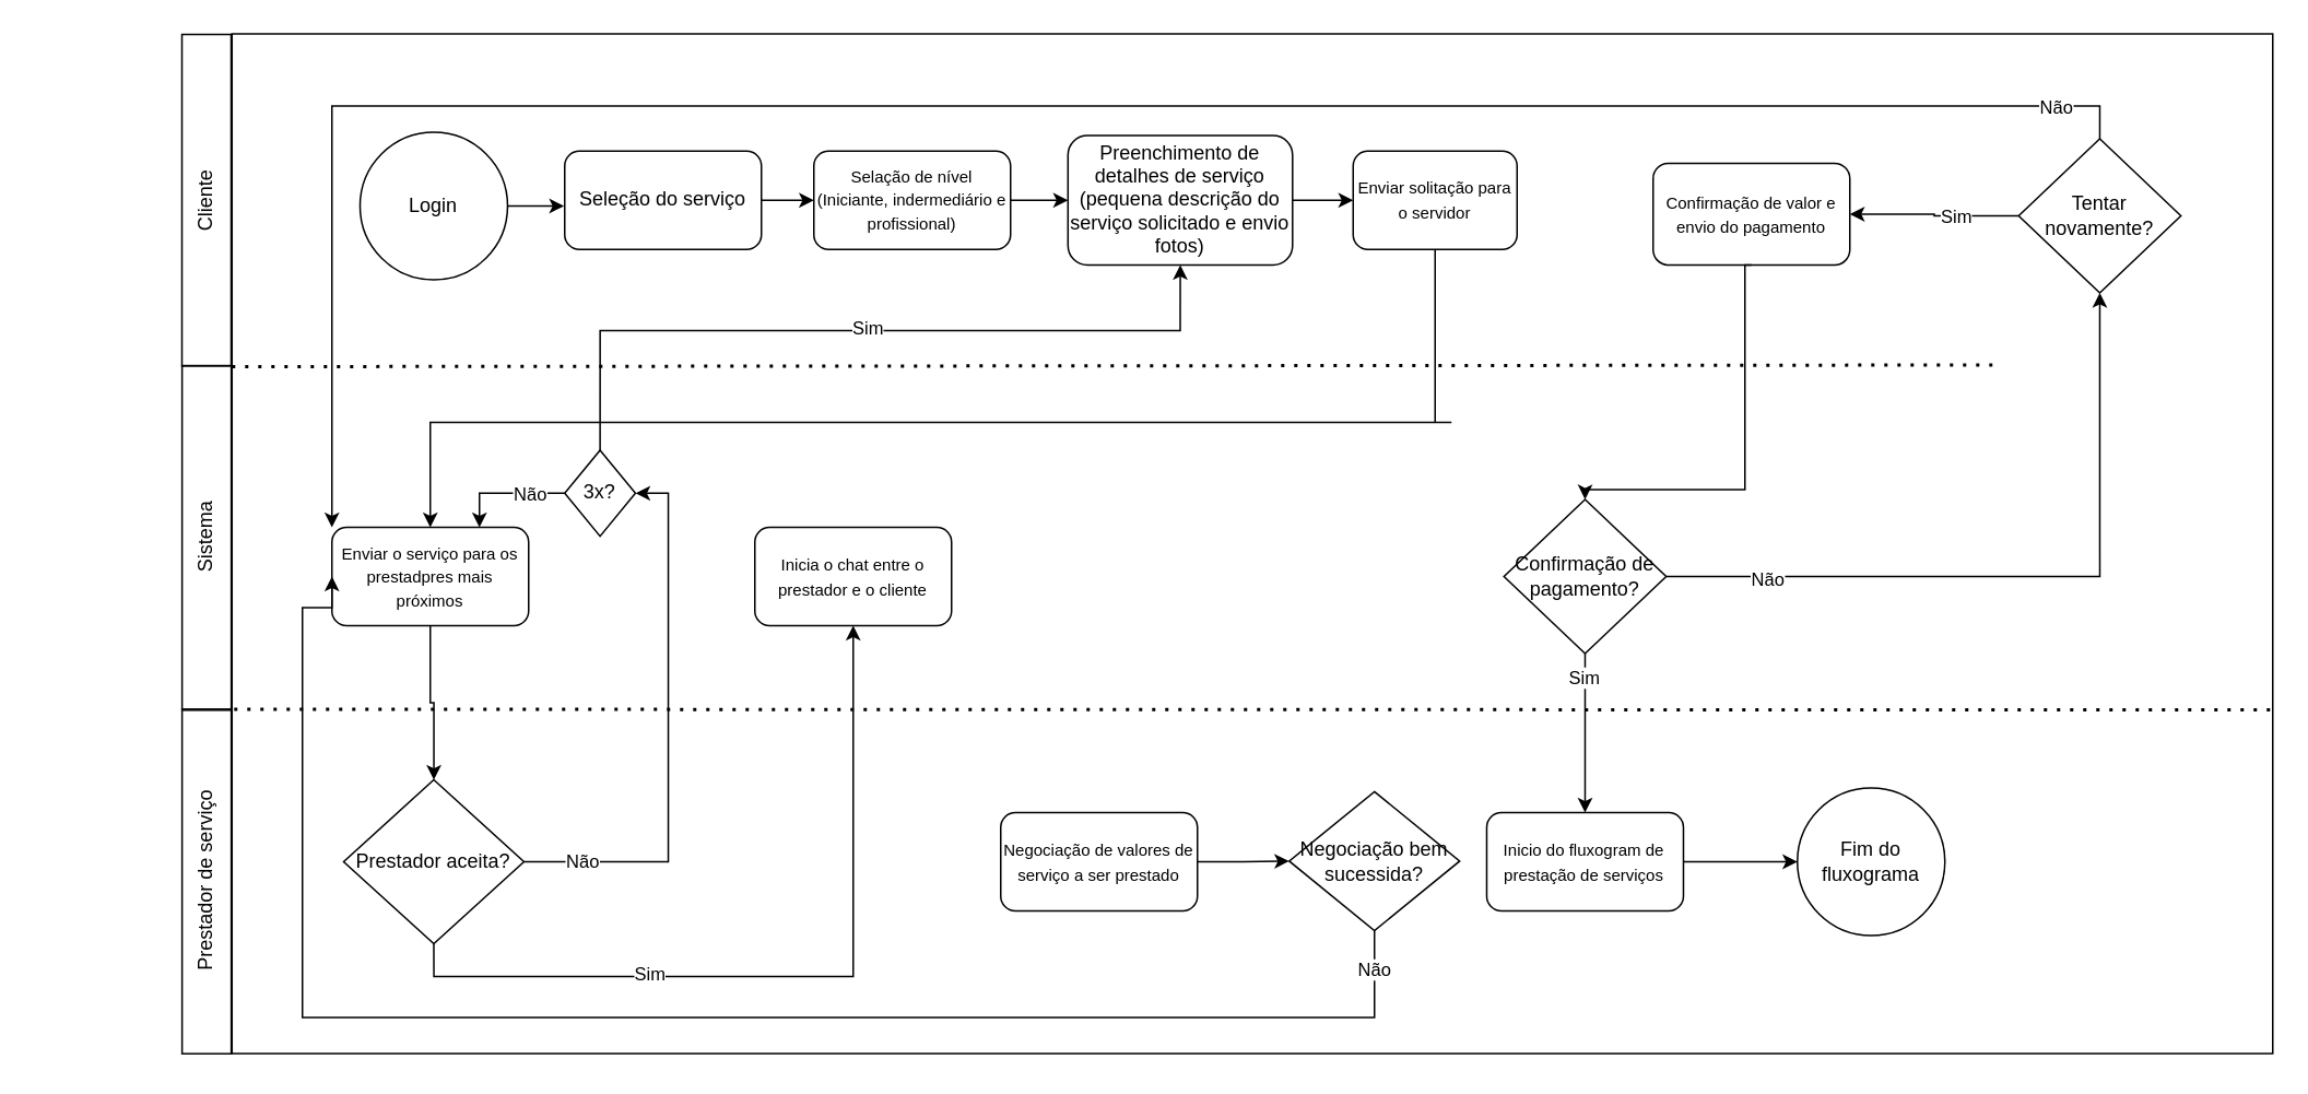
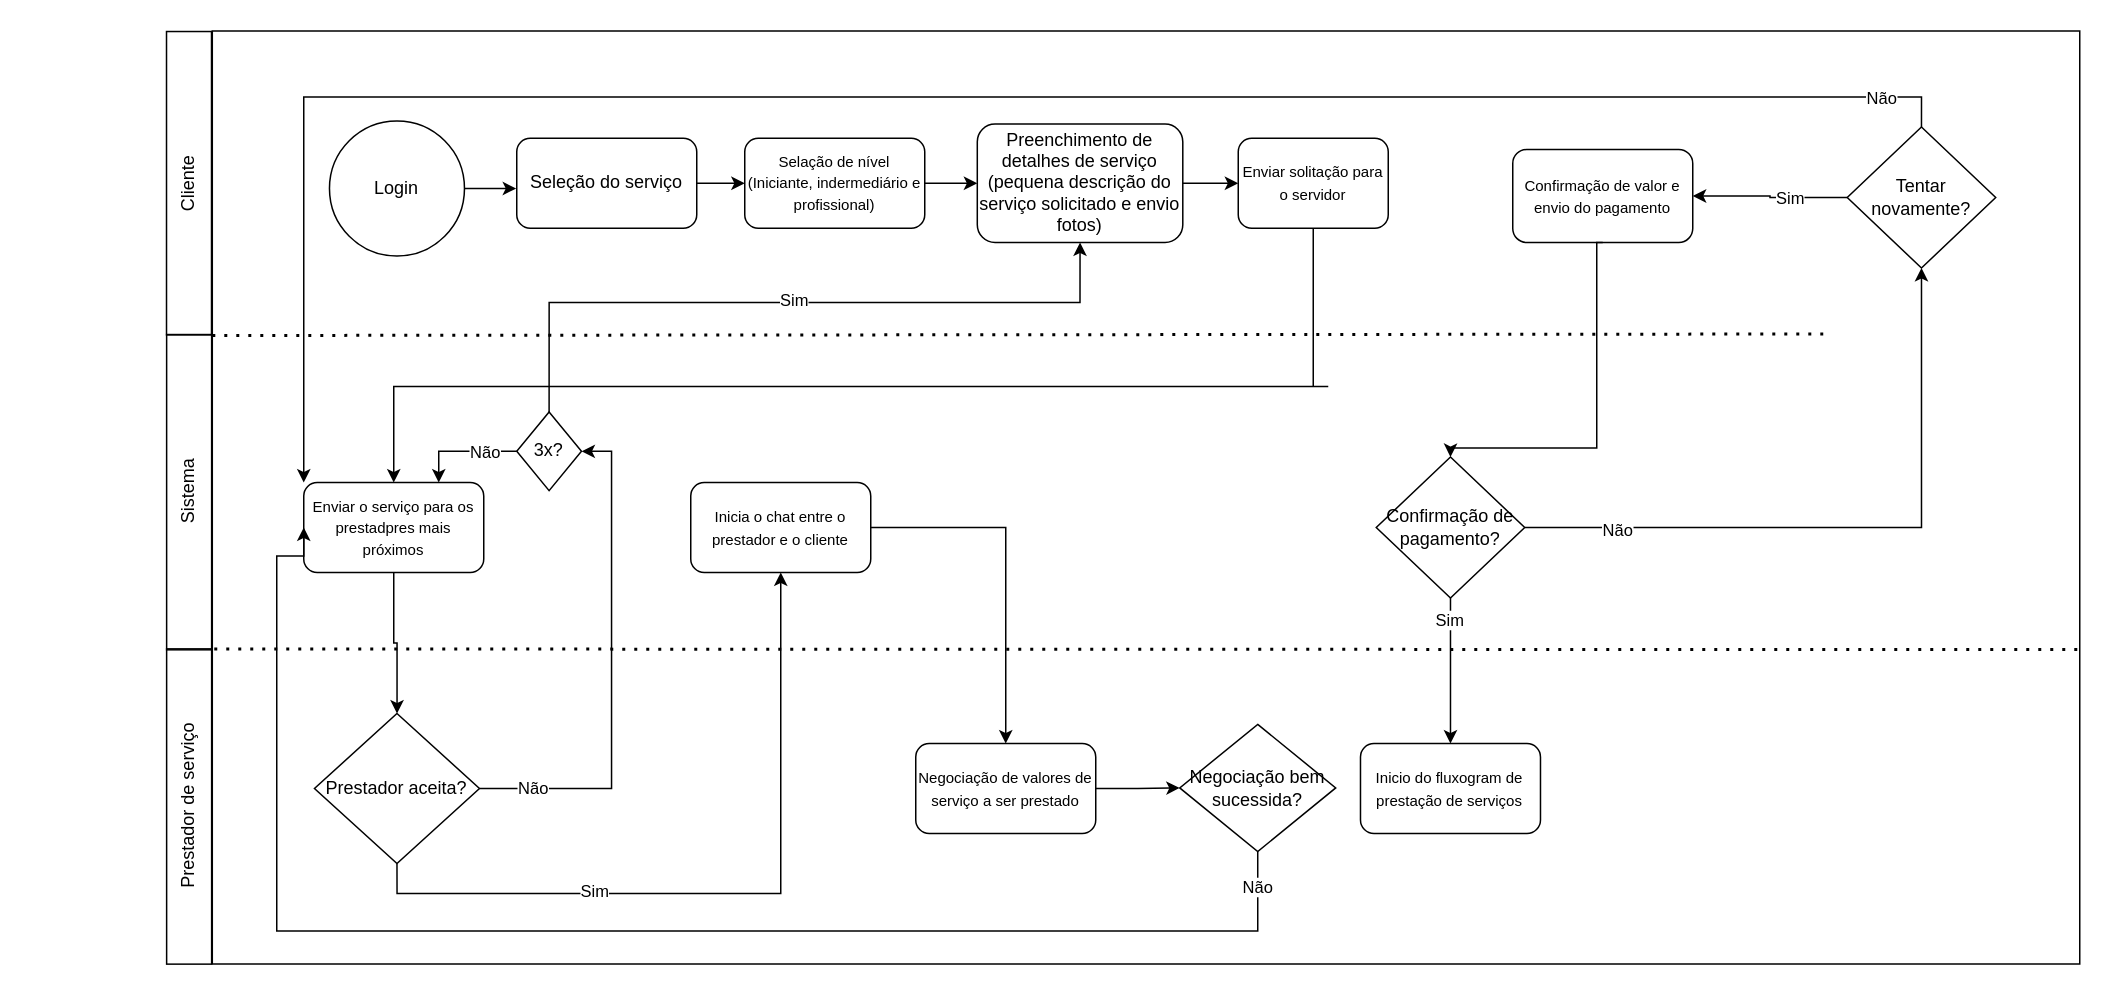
+ <mxCell id="31" value="" style="edgeStyle=orthogonalEdgeStyle;rounded=0;orthogonalLoop=1;jettySize=auto;html=1;" parent="1" source="32" target="34" edge="1"><mxGeometry relative="1" as="geometry" /></mxCell>
- <mxCell id="48" value="" style="edgeStyle=orthogonalEdgeStyle;rounded=0;orthogonalLoop=1;jettySize=auto;html=1;" parent="1" source="49" target="50" edge="1"><mxGeometry relative="1" as="geometry" /></mxCell>
- <mxCell id="50" value="Fim do fluxograma" style="ellipse;whiteSpace=wrap;html=1;aspect=fixed;fillColor=none;" parent="1" vertex="1"><mxGeometry x="1096" y="480" width="90" height="90" as="geometry" /></mxCell>
